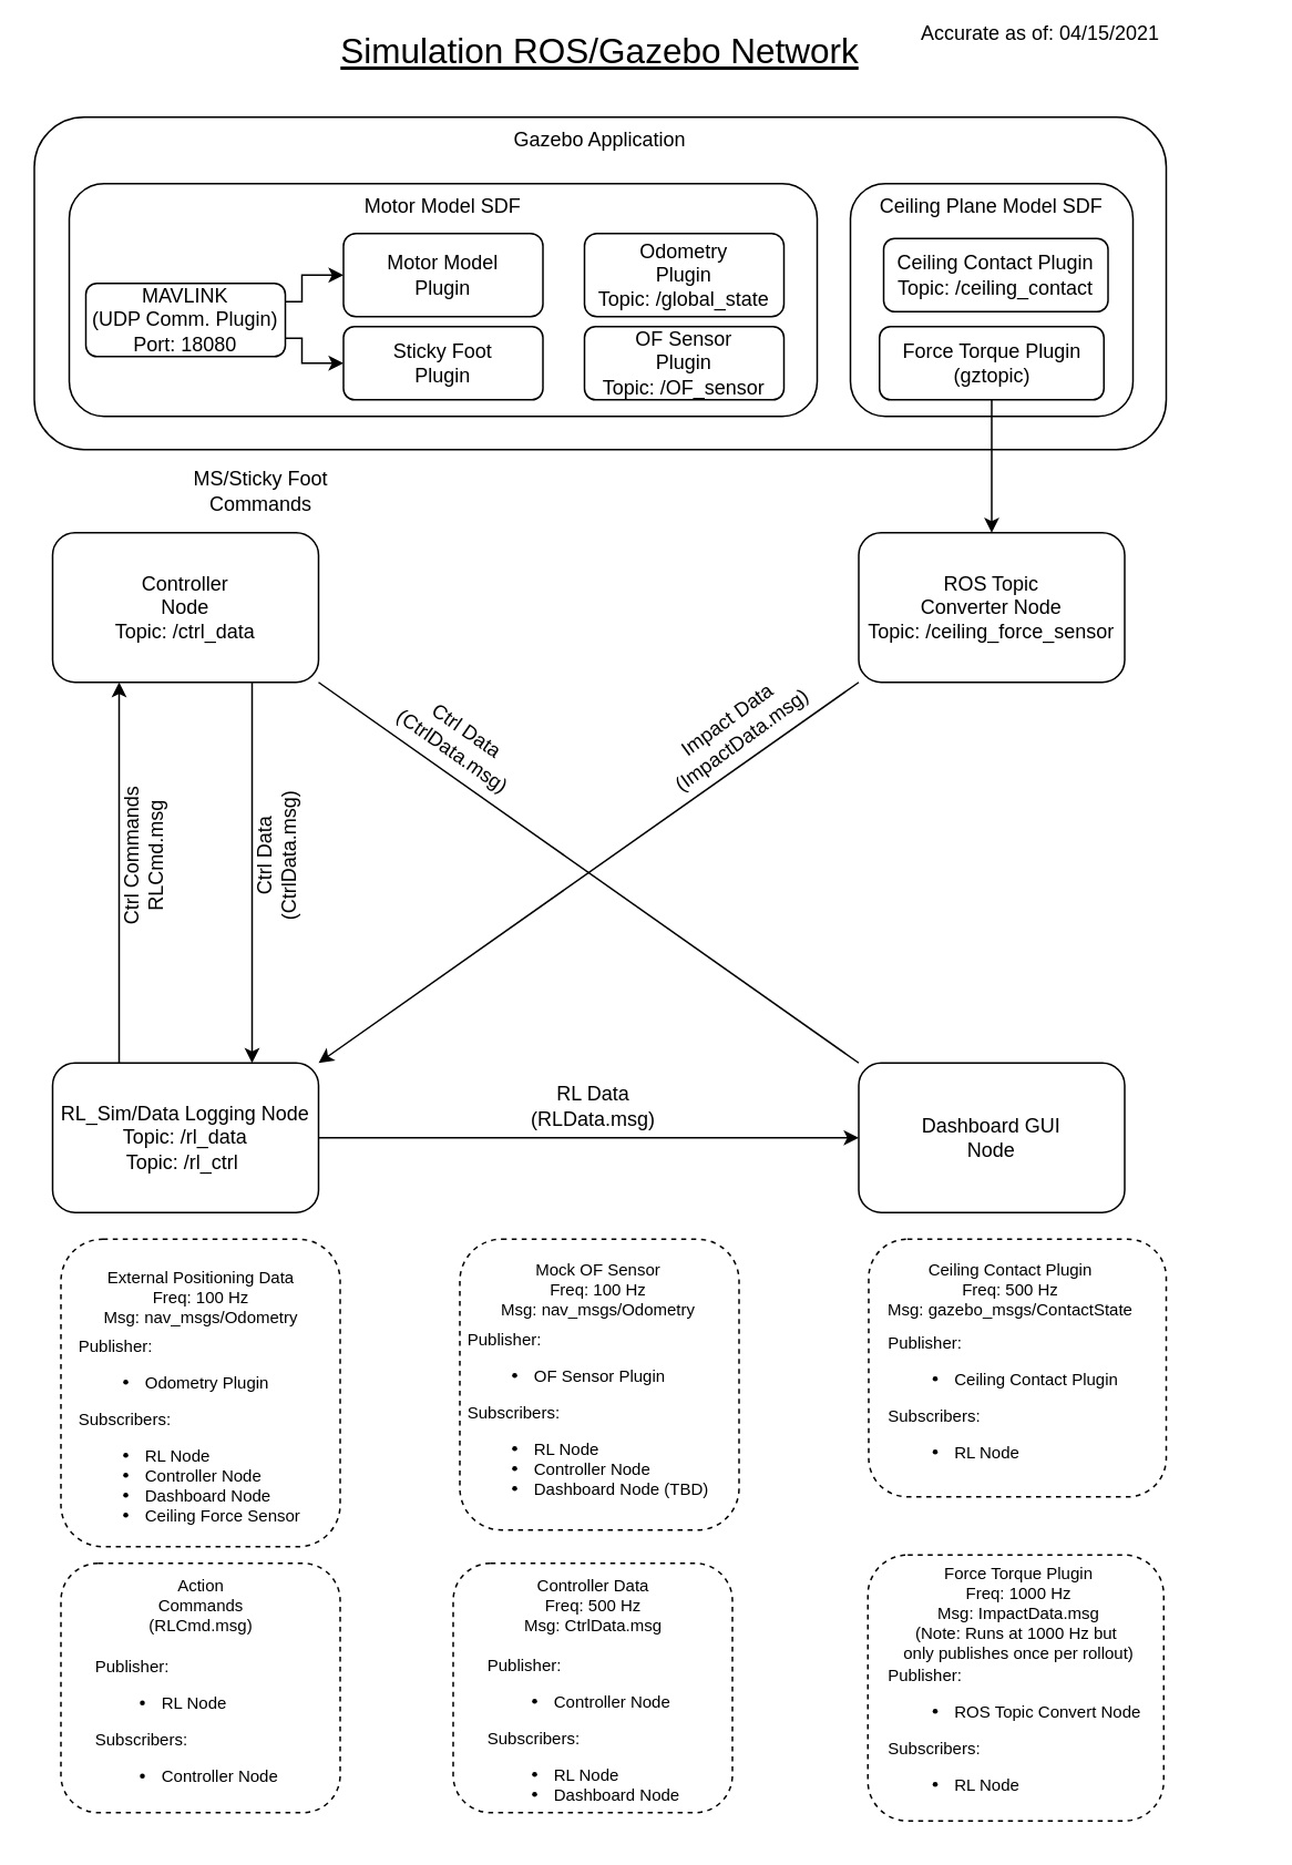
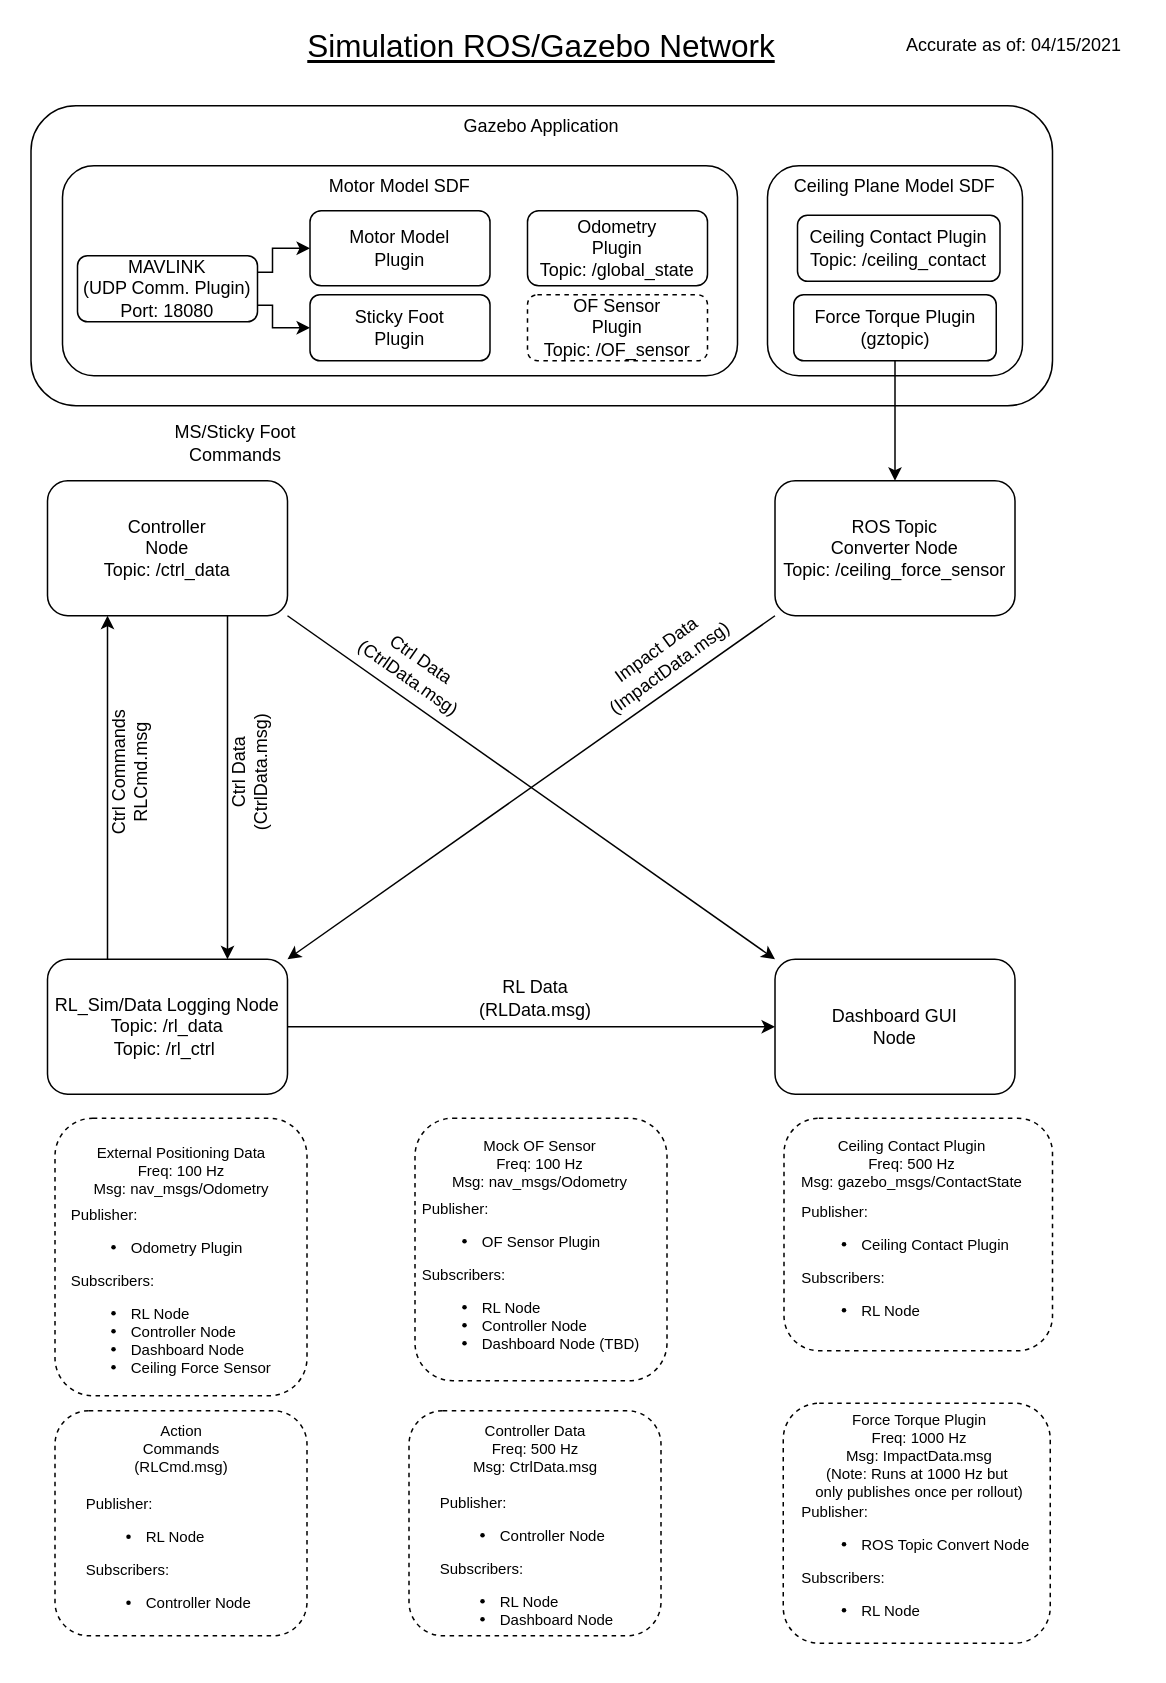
- <mxCell id="30" value="Accurate as of: 04/15/2021" style="text;html=1;align=center;verticalAlign=middle;resizable=0;points=[];autosize=1;" vertex="1" parent="1"><mxGeometry x="545" y="10" width="160" height="20" as="geometry" /></mxCell>
+ <mxCell id="30" value="Accurate as of: 04/15/2021" style="text;html=1;align=center;verticalAlign=middle;resizable=0;points=[];autosize=1;" vertex="1" parent="1"><mxGeometry x="595" y="20" width="160" height="20" as="geometry" /></mxCell>
- <mxCell id="15" value="OF Sensor&lt;br&gt;Plugin&lt;br&gt;Topic: /OF_sensor" style="rounded=1;whiteSpace=wrap;html=1;" vertex="1" parent="1"><mxGeometry x="351" y="196" width="120" height="44" as="geometry" /></mxCell>
+ <mxCell id="15" value="OF Sensor&lt;br&gt;Plugin&lt;br&gt;Topic: /OF_sensor" style="rounded=1;whiteSpace=wrap;html=1;dashed=1;" vertex="1" parent="1"><mxGeometry x="351" y="196" width="120" height="44" as="geometry" /></mxCell>
- <mxCell id="23" value="" style="endArrow=none;html=1;exitX=1;exitY=1;exitDx=0;exitDy=0;entryX=0;entryY=0;entryDx=0;entryDy=0;" edge="1" parent="1" source="8" target="11"><mxGeometry width="50" height="50" relative="1" as="geometry"><mxPoint x="526" y="430" as="sourcePoint" /><mxPoint x="53" y="649" as="targetPoint" /></mxGeometry></mxCell>
+ <mxCell id="23" value="" style="endArrow=classic;html=1;exitX=1;exitY=1;exitDx=0;exitDy=0;entryX=0;entryY=0;entryDx=0;entryDy=0;" edge="1" parent="1" source="8" target="11"><mxGeometry width="50" height="50" relative="1" as="geometry"><mxPoint x="526" y="430" as="sourcePoint" /><mxPoint x="53" y="649" as="targetPoint" /></mxGeometry></mxCell>
